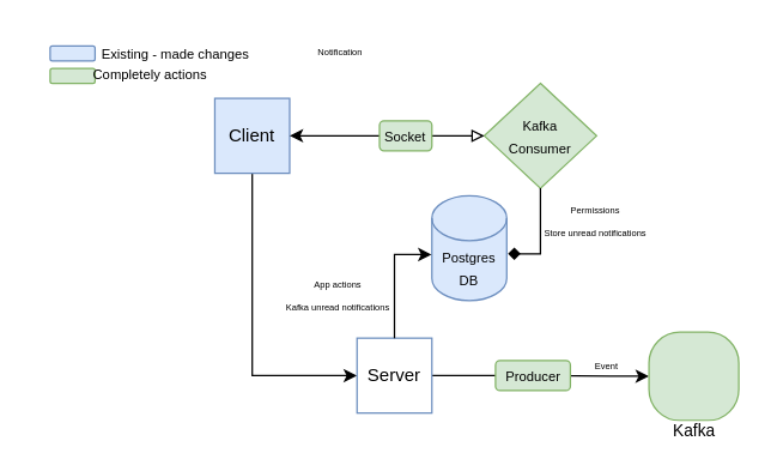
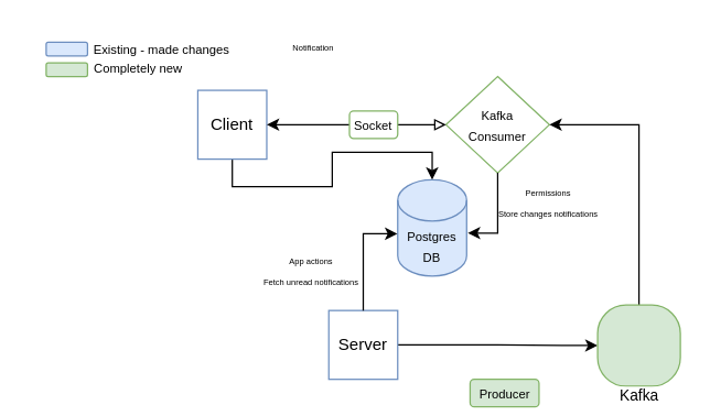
- <mxCell id="23" value="&lt;font style=&quot;font-size: 9px;&quot;&gt;Completely actions&lt;/font&gt;" style="text;html=1;align=center;verticalAlign=middle;whiteSpace=wrap;rounded=0;" vertex="1" parent="1"><mxGeometry x="20" y="34" width="160" height="30" as="geometry" /></mxCell>
+ <mxCell id="23" value="&lt;font style=&quot;font-size: 9px;&quot;&gt;Completely new&lt;/font&gt;" style="text;html=1;align=center;verticalAlign=middle;whiteSpace=wrap;rounded=0;" vertex="1" parent="1"><mxGeometry x="20" y="34" width="160" height="30" as="geometry" /></mxCell>
- <mxCell id="4" value="Client" style="whiteSpace=wrap;html=1;aspect=fixed;fillColor=#dae8fc;strokeColor=#6c8ebf;" vertex="1" parent="1"><mxGeometry x="143" y="65" width="50" height="50" as="geometry" /></mxCell>
+ <mxCell id="4" value="Client" style="whiteSpace=wrap;html=1;aspect=fixed;fillColor=#ffffff;strokeColor=#6c8ebf;" vertex="1" parent="1"><mxGeometry x="143" y="65" width="50" height="50" as="geometry" /></mxCell>
- <mxCell id="8" value="&lt;font style=&quot;font-size: 9px;&quot;&gt;Socket&lt;/font&gt;" style="rounded=1;whiteSpace=wrap;html=1;fillColor=#d5e8d4;strokeColor=#82b366;" vertex="1" parent="1"><mxGeometry x="253" y="80" width="35" height="20" as="geometry" /></mxCell>
+ <mxCell id="8" value="&lt;font style=&quot;font-size: 9px;&quot;&gt;Socket&lt;/font&gt;" style="rounded=1;whiteSpace=wrap;html=1;fillColor=#ffffff;strokeColor=#82b366;" vertex="1" parent="1"><mxGeometry x="253" y="80" width="35" height="20" as="geometry" /></mxCell>
- <mxCell id="6" value="&lt;div&gt;&lt;font style=&quot;font-size: 9px;&quot;&gt;Kafka&lt;/font&gt;&lt;/div&gt;&lt;font style=&quot;font-size: 9px;&quot;&gt;Consumer&lt;/font&gt;" style="rhombus;whiteSpace=wrap;html=1;fillColor=#d5e8d4;strokeColor=#82b366;" vertex="1" parent="1"><mxGeometry x="323" y="55" width="75" height="70" as="geometry" /></mxCell>
+ <mxCell id="6" value="&lt;div&gt;&lt;font style=&quot;font-size: 9px;&quot;&gt;Kafka&lt;/font&gt;&lt;/div&gt;&lt;font style=&quot;font-size: 9px;&quot;&gt;Consumer&lt;/font&gt;" style="rhombus;whiteSpace=wrap;html=1;fillColor=#ffffff;strokeColor=#82b366;" vertex="1" parent="1"><mxGeometry x="323" y="55" width="75" height="70" as="geometry" /></mxCell>
+ <mxCell id="11" style="edgeStyle=orthogonalEdgeStyle;rounded=0;orthogonalLoop=1;jettySize=auto;html=1;exitX=0.5;exitY=0;exitDx=0;exitDy=0;entryX=1;entryY=0.5;entryDx=0;entryDy=0;" edge="1" parent="1" source="12" target="6"><mxGeometry relative="1" as="geometry" /></mxCell>
- <mxCell id="16" value="&lt;font style=&quot;font-size: 6px;&quot;&gt;Permissions&lt;/font&gt;&lt;div&gt;&lt;font style=&quot;font-size: 6px;&quot;&gt;Store unread notifications&lt;/font&gt;&lt;/div&gt;" style="text;html=1;align=center;verticalAlign=middle;whiteSpace=wrap;rounded=0;" vertex="1" parent="1"><mxGeometry x="356" y="130" width="82.5" height="30" as="geometry" /></mxCell>
+ <mxCell id="16" value="&lt;font style=&quot;font-size: 6px;&quot;&gt;Permissions&lt;/font&gt;&lt;div&gt;&lt;font style=&quot;font-size: 6px;&quot;&gt;Store changes notifications&lt;/font&gt;&lt;/div&gt;" style="text;html=1;align=center;verticalAlign=middle;whiteSpace=wrap;rounded=0;" vertex="1" parent="1"><mxGeometry x="356" y="130" width="82.5" height="30" as="geometry" /></mxCell>
- <mxCell id="14" style="edgeStyle=orthogonalEdgeStyle;rounded=0;orthogonalLoop=1;jettySize=auto;html=1;exitX=0.5;exitY=1;exitDx=0;exitDy=0;entryX=1.017;entryY=0.553;entryDx=0;entryDy=0;entryPerimeter=0;endArrow=diamond;" edge="1" parent="1" source="6" target="2"><mxGeometry relative="1" as="geometry" /></mxCell>
+ <mxCell id="14" style="edgeStyle=orthogonalEdgeStyle;rounded=0;orthogonalLoop=1;jettySize=auto;html=1;exitX=0.5;exitY=1;exitDx=0;exitDy=0;entryX=1.017;entryY=0.553;entryDx=0;entryDy=0;entryPerimeter=0;" edge="1" parent="1" source="6" target="2"><mxGeometry relative="1" as="geometry" /></mxCell>
- <mxCell id="17" value="&lt;span style=&quot;font-size: 6px;&quot;&gt;App actions&lt;/span&gt;&lt;div&gt;&lt;span style=&quot;font-size: 6px;&quot;&gt;Kafka unread notifications&lt;/span&gt;&lt;/div&gt;" style="text;html=1;align=center;verticalAlign=middle;whiteSpace=wrap;rounded=0;" vertex="1" parent="1"><mxGeometry x="184" y="180" width="82.5" height="30" as="geometry" /></mxCell>
+ <mxCell id="17" value="&lt;span style=&quot;font-size: 6px;&quot;&gt;App actions&lt;/span&gt;&lt;div&gt;&lt;span style=&quot;font-size: 6px;&quot;&gt;Fetch unread notifications&lt;/span&gt;&lt;/div&gt;" style="text;html=1;align=center;verticalAlign=middle;whiteSpace=wrap;rounded=0;" vertex="1" parent="1"><mxGeometry x="184" y="180" width="82.5" height="30" as="geometry" /></mxCell>
- <mxCell id="3" style="edgeStyle=orthogonalEdgeStyle;rounded=0;orthogonalLoop=1;jettySize=auto;html=1;exitX=0.5;exitY=1;exitDx=0;exitDy=0;entryX=0;entryY=0.5;entryDx=0;entryDy=0;" edge="1" parent="1" source="4" target="10"><mxGeometry relative="1" as="geometry" /></mxCell>
+ <mxCell id="3" style="edgeStyle=orthogonalEdgeStyle;rounded=0;orthogonalLoop=1;jettySize=auto;html=1;exitX=0.5;exitY=1;exitDx=0;exitDy=0;" edge="1" parent="1" source="4" target="2"><mxGeometry relative="1" as="geometry" /></mxCell>
- <mxCell id="18" value="&lt;span style=&quot;font-size: 6px;&quot;&gt;Event&lt;/span&gt;" style="text;html=1;align=center;verticalAlign=middle;whiteSpace=wrap;rounded=0;" vertex="1" parent="1"><mxGeometry x="385.5" y="232" width="37.5" height="20" as="geometry" /></mxCell>
- <mxCell id="13" value="&lt;font style=&quot;font-size: 9px;&quot;&gt;Producer&lt;/font&gt;" style="rounded=1;whiteSpace=wrap;html=1;fillColor=#d5e8d4;strokeColor=#82b366;" vertex="1" parent="1"><mxGeometry x="330.5" y="240" width="50" height="20" as="geometry" /></mxCell>
+ <mxCell id="13" value="&lt;font style=&quot;font-size: 9px;&quot;&gt;Producer&lt;/font&gt;" style="rounded=1;whiteSpace=wrap;html=1;fillColor=#d5e8d4;strokeColor=#82b366;" vertex="1" parent="1"><mxGeometry x="340.5" y="275" width="50" height="20" as="geometry" /></mxCell>
